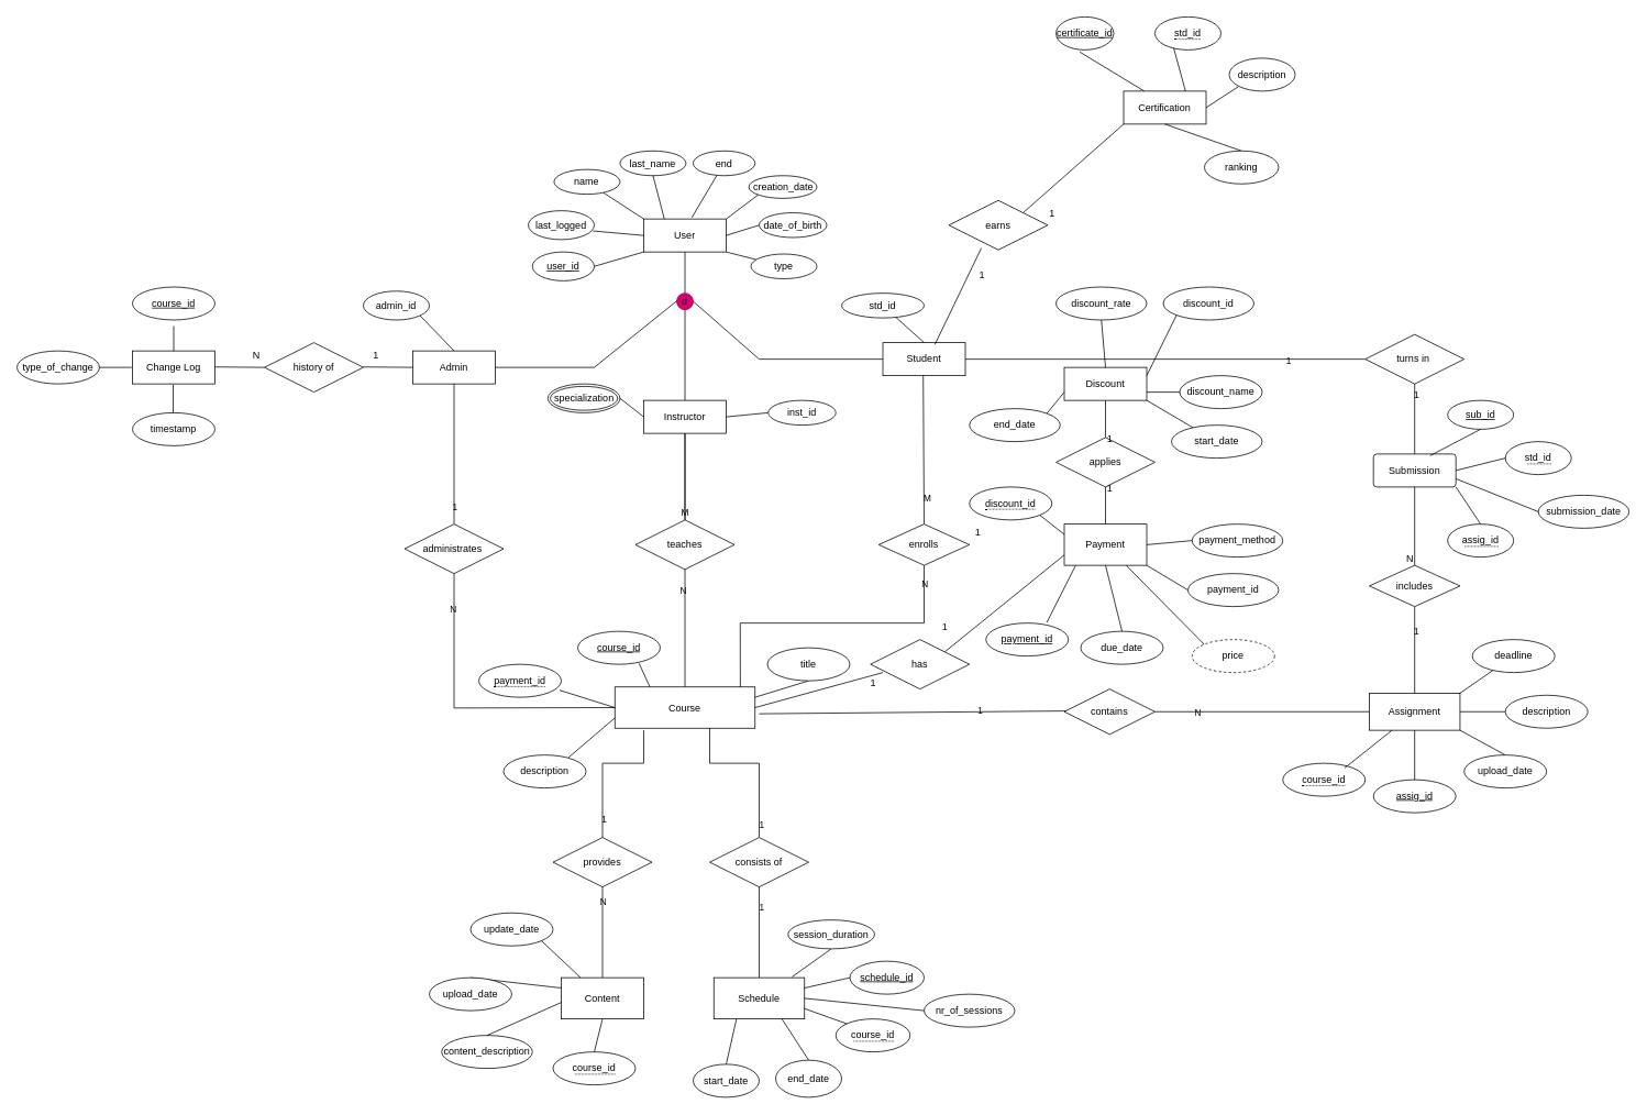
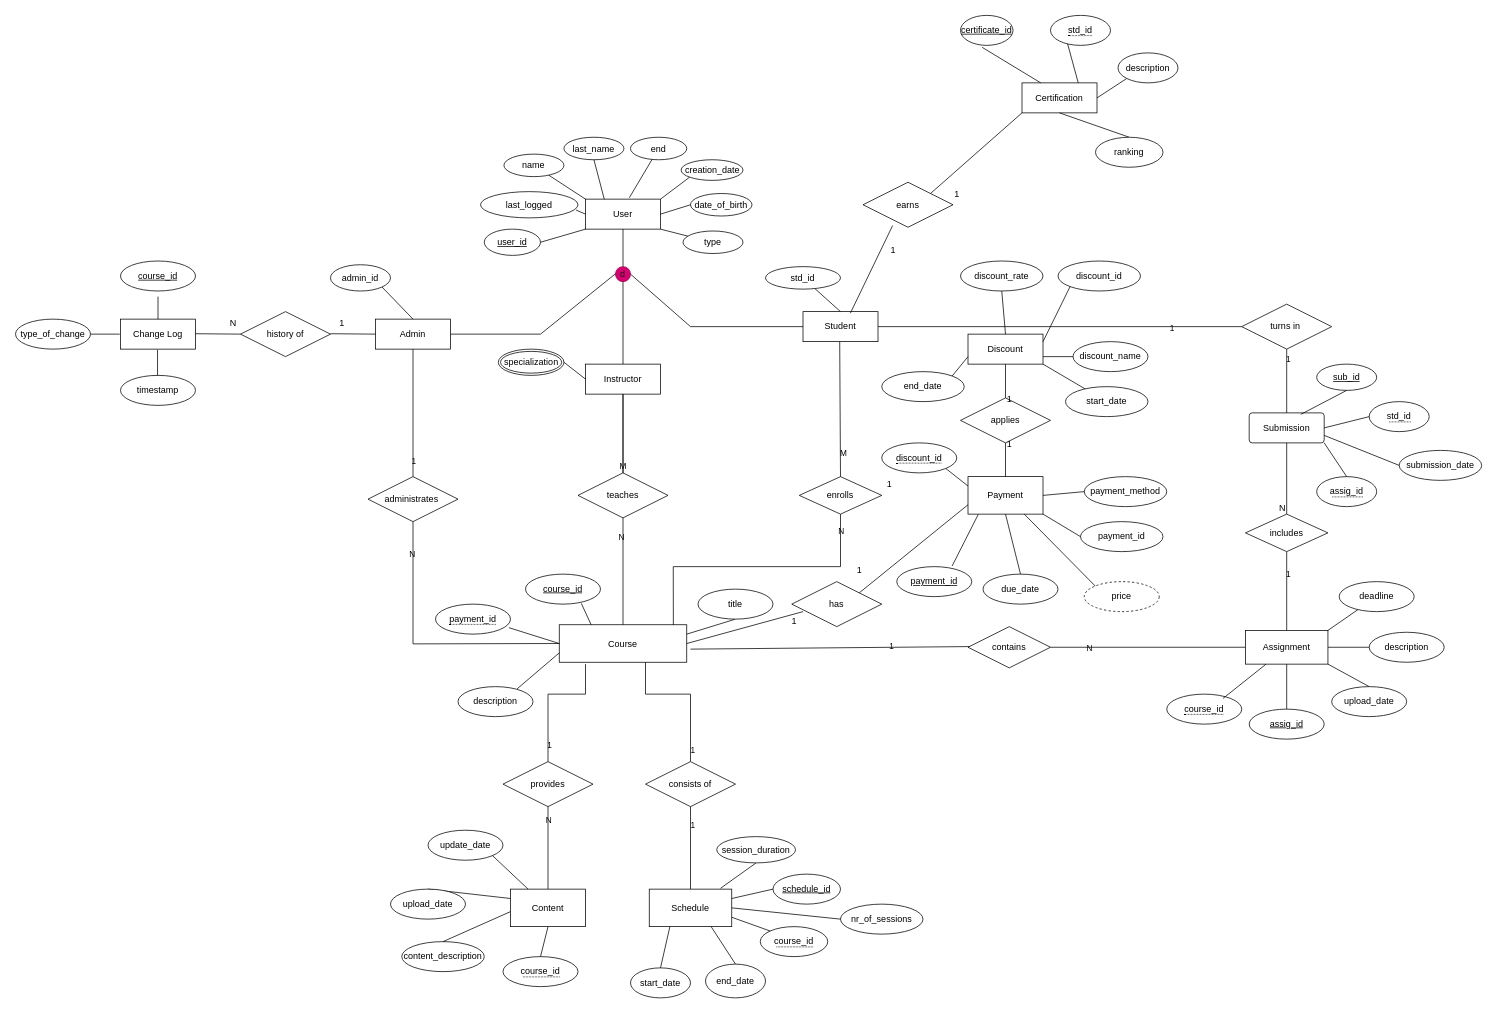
- <mxCell id="122" value="last_logged" style="ellipse;whiteSpace=wrap;html=1;align=center;labelBackgroundColor=none;" parent="1" vertex="1"><mxGeometry x="640" y="255" width="80" height="35" as="geometry" /></mxCell>
+ <mxCell id="122" value="last_logged" style="ellipse;whiteSpace=wrap;html=1;align=center;labelBackgroundColor=none;" parent="1" vertex="1"><mxGeometry x="640" y="255" width="130" height="35" as="geometry" /></mxCell>
- <mxCell id="128" value="inst_id" style="ellipse;whiteSpace=wrap;html=1;align=center;labelBackgroundColor=none;" parent="1" vertex="1"><mxGeometry x="931" y="485" width="82" height="30" as="geometry" /></mxCell>
- <mxCell id="125" value="" style="endArrow=none;html=1;rounded=0;exitX=1;exitY=0.5;exitDx=0;exitDy=0;entryX=0;entryY=0.5;entryDx=0;entryDy=0;labelBackgroundColor=none;fontColor=default;" parent="1" source="9" target="128" edge="1"><mxGeometry relative="1" as="geometry"><mxPoint x="895.5" y="504.5" as="sourcePoint" /><mxPoint x="940" y="505" as="targetPoint" /></mxGeometry></mxCell>
